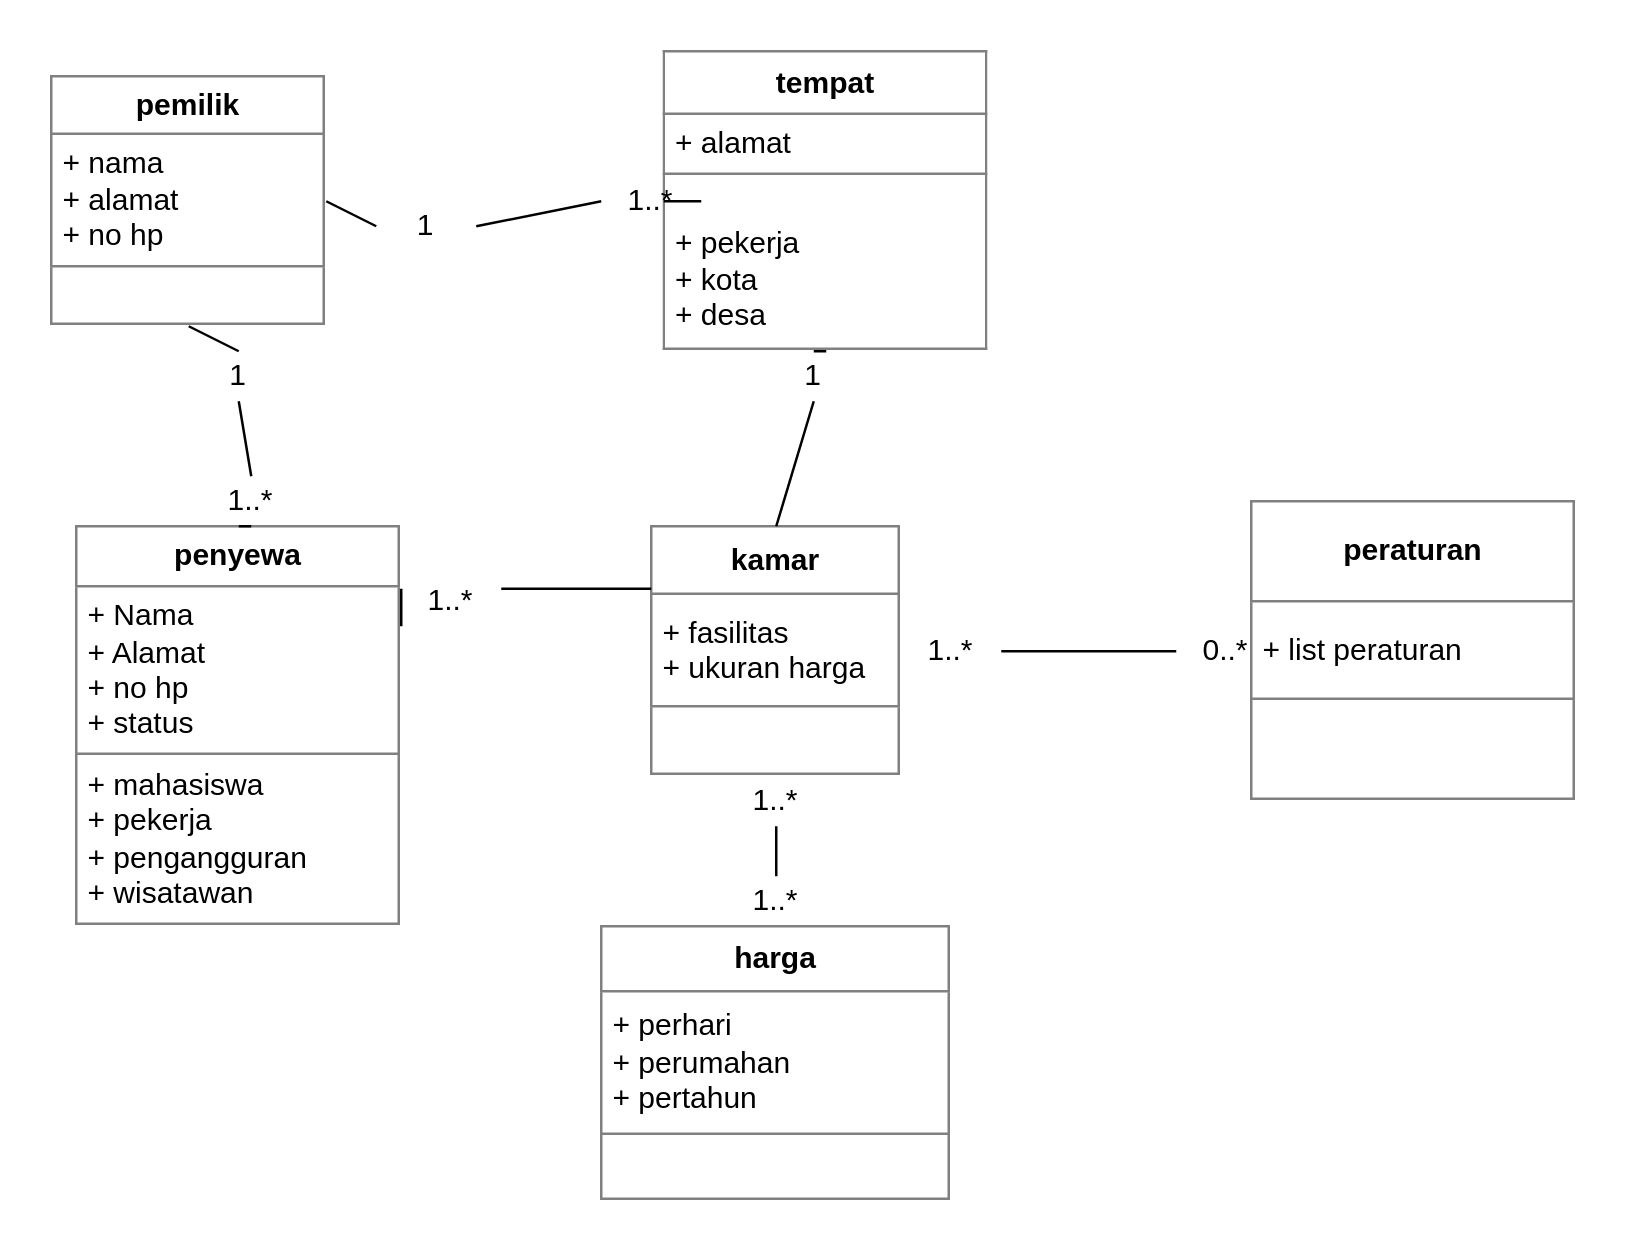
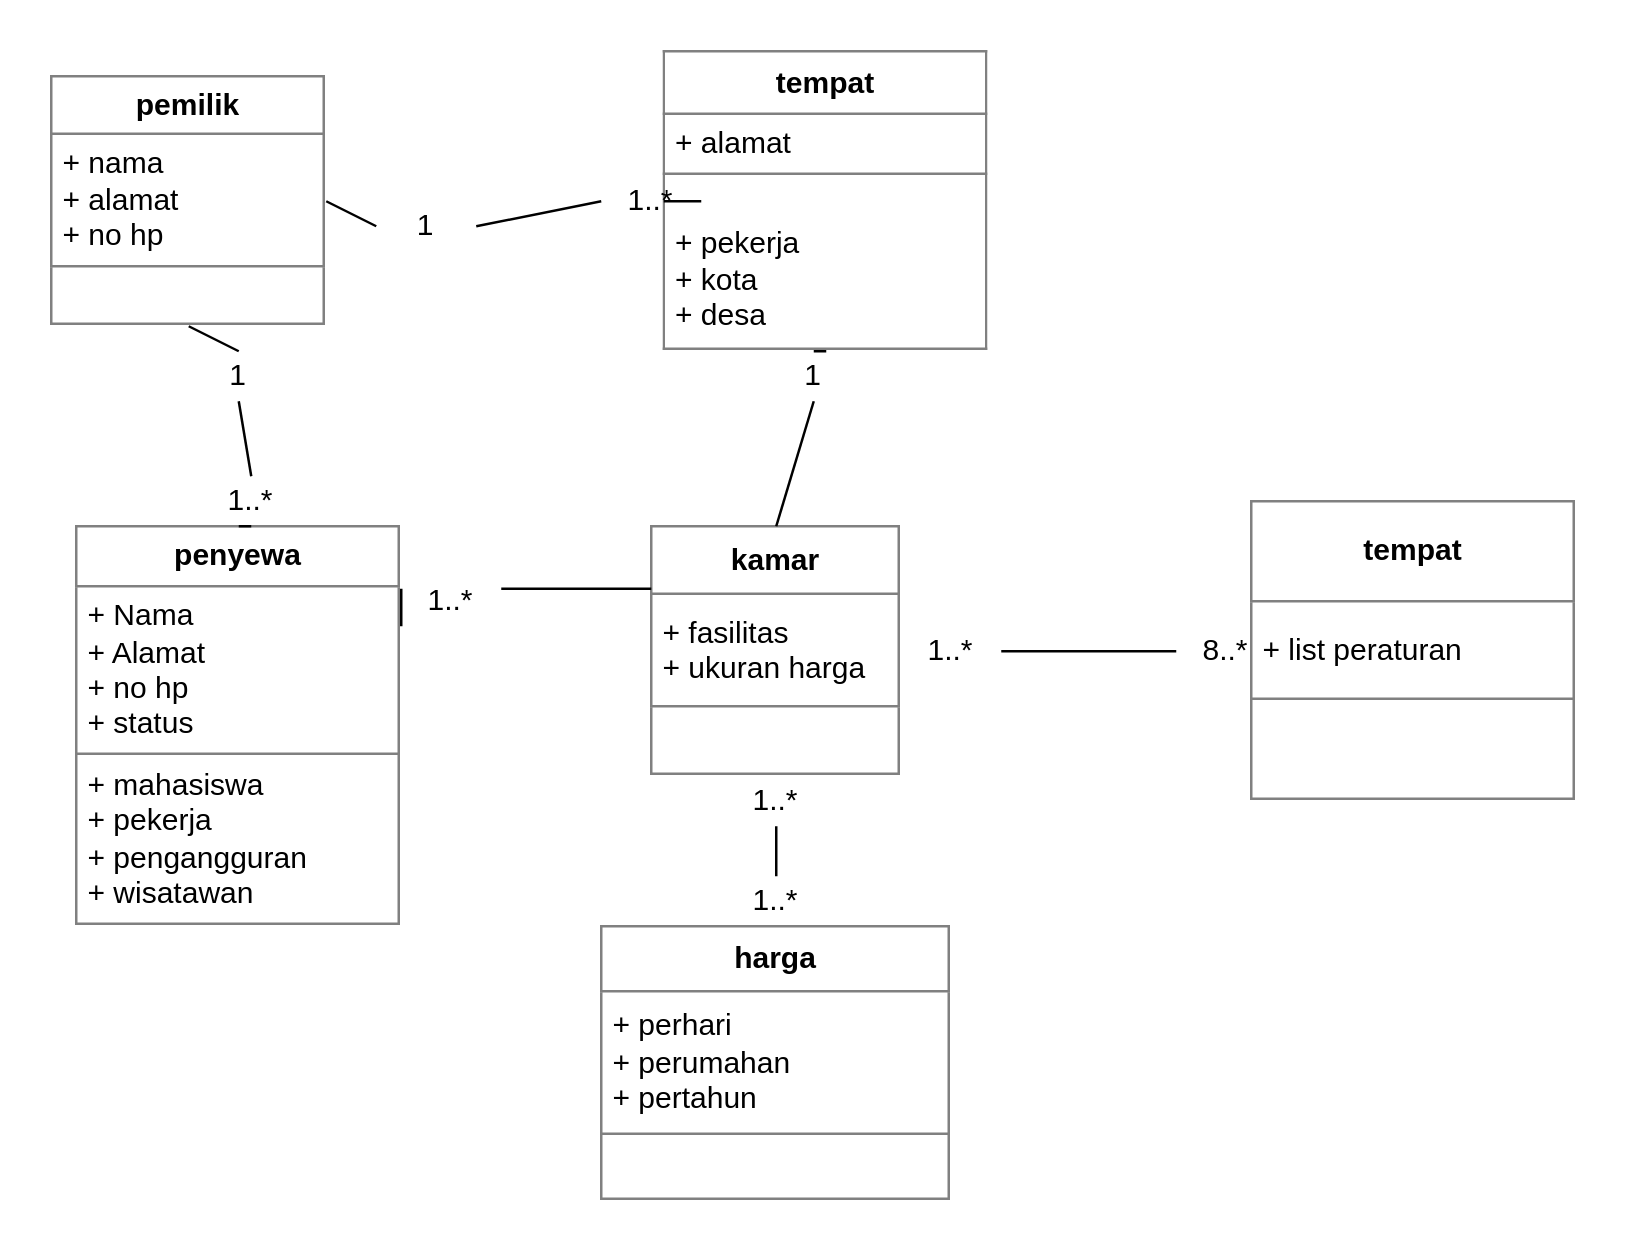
- <mxCell id="11" value="&lt;table border=&quot;1&quot; width=&quot;100%&quot; cellpadding=&quot;4&quot; style=&quot;width: 100% ; height: 100% ; border-collapse: collapse&quot;&gt;&lt;tbody&gt;&lt;tr&gt;&lt;th align=&quot;center&quot;&gt;peraturan&lt;/th&gt;&lt;/tr&gt;&lt;tr&gt;&lt;td&gt;+ list peraturan&lt;br&gt;&lt;/td&gt;&lt;/tr&gt;&lt;tr&gt;&lt;td&gt;&lt;br&gt;&lt;/td&gt;&lt;/tr&gt;&lt;/tbody&gt;&lt;/table&gt;" style="text;html=1;strokeColor=none;fillColor=none;overflow=fill;" vertex="1" parent="1"><mxGeometry x="500" y="200" width="130" height="120" as="geometry" /></mxCell>
+ <mxCell id="11" value="&lt;table border=&quot;1&quot; width=&quot;100%&quot; cellpadding=&quot;4&quot; style=&quot;width: 100% ; height: 100% ; border-collapse: collapse&quot;&gt;&lt;tbody&gt;&lt;tr&gt;&lt;th align=&quot;center&quot;&gt;tempat&lt;/th&gt;&lt;/tr&gt;&lt;tr&gt;&lt;td&gt;+ list peraturan&lt;br&gt;&lt;/td&gt;&lt;/tr&gt;&lt;tr&gt;&lt;td&gt;&lt;br&gt;&lt;/td&gt;&lt;/tr&gt;&lt;/tbody&gt;&lt;/table&gt;" style="text;html=1;strokeColor=none;fillColor=none;overflow=fill;" vertex="1" parent="1"><mxGeometry x="500" y="200" width="130" height="120" as="geometry" /></mxCell>
- <mxCell id="14" value="0..*" style="text;html=1;strokeColor=none;fillColor=none;align=center;verticalAlign=middle;whiteSpace=wrap;rounded=0;" vertex="1" parent="1"><mxGeometry x="470" y="250" width="40" height="20" as="geometry" /></mxCell>
+ <mxCell id="14" value="8..*" style="text;html=1;strokeColor=none;fillColor=none;align=center;verticalAlign=middle;whiteSpace=wrap;rounded=0;" vertex="1" parent="1"><mxGeometry x="470" y="250" width="40" height="20" as="geometry" /></mxCell>
